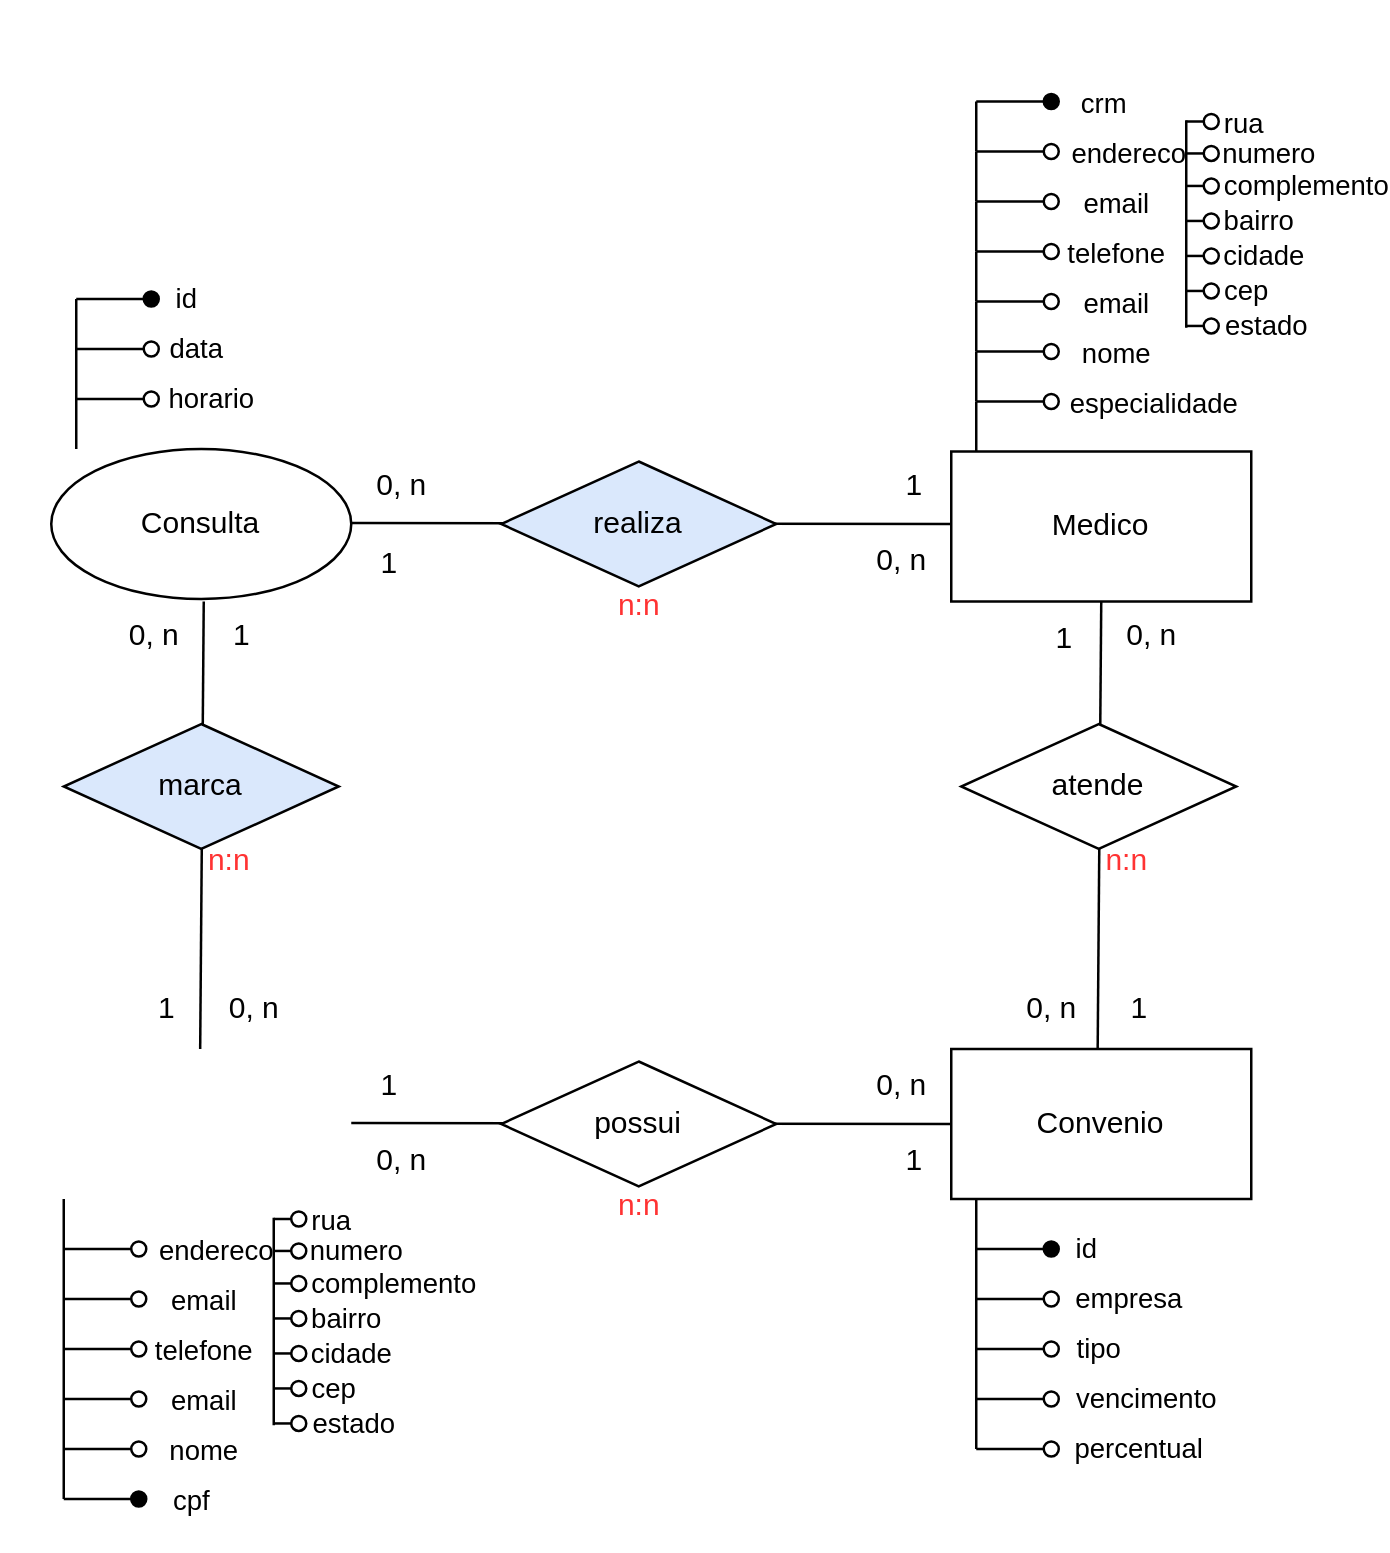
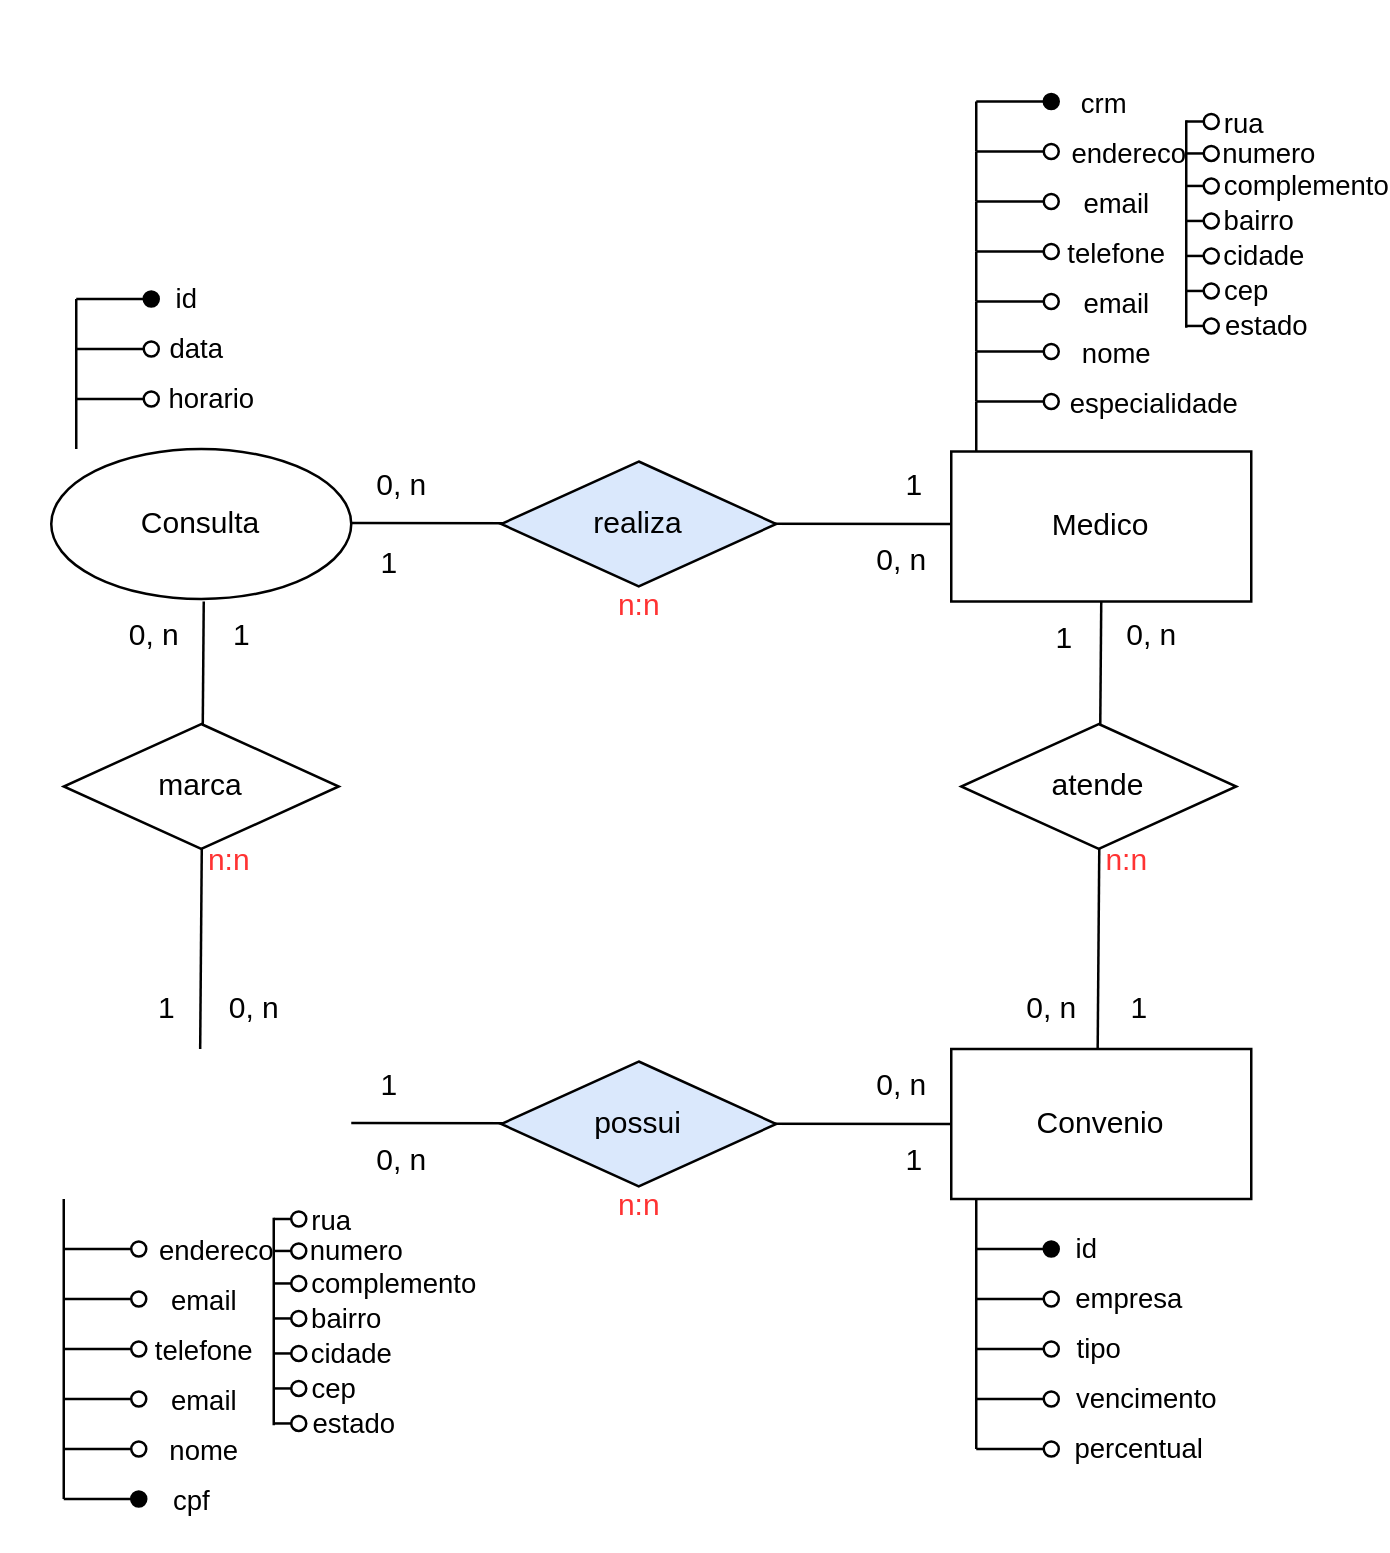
- <mxCell id="59" value="marca" style="rhombus;whiteSpace=wrap;html=1;fillColor=#dae8fc;" vertex="1" parent="43"><mxGeometry x="5" y="110" width="110" height="50" as="geometry" /></mxCell>
+ <mxCell id="59" value="marca" style="rhombus;whiteSpace=wrap;html=1;" vertex="1" parent="43"><mxGeometry x="5" y="110" width="110" height="50" as="geometry" /></mxCell>
- <mxCell id="146" value="possui" style="rhombus;whiteSpace=wrap;html=1;" vertex="1" parent="144"><mxGeometry x="60" y="5" width="110" height="50" as="geometry" /></mxCell>
+ <mxCell id="146" value="possui" style="rhombus;whiteSpace=wrap;html=1;fillColor=#dae8fc;" vertex="1" parent="144"><mxGeometry x="60" y="5" width="110" height="50" as="geometry" /></mxCell>
